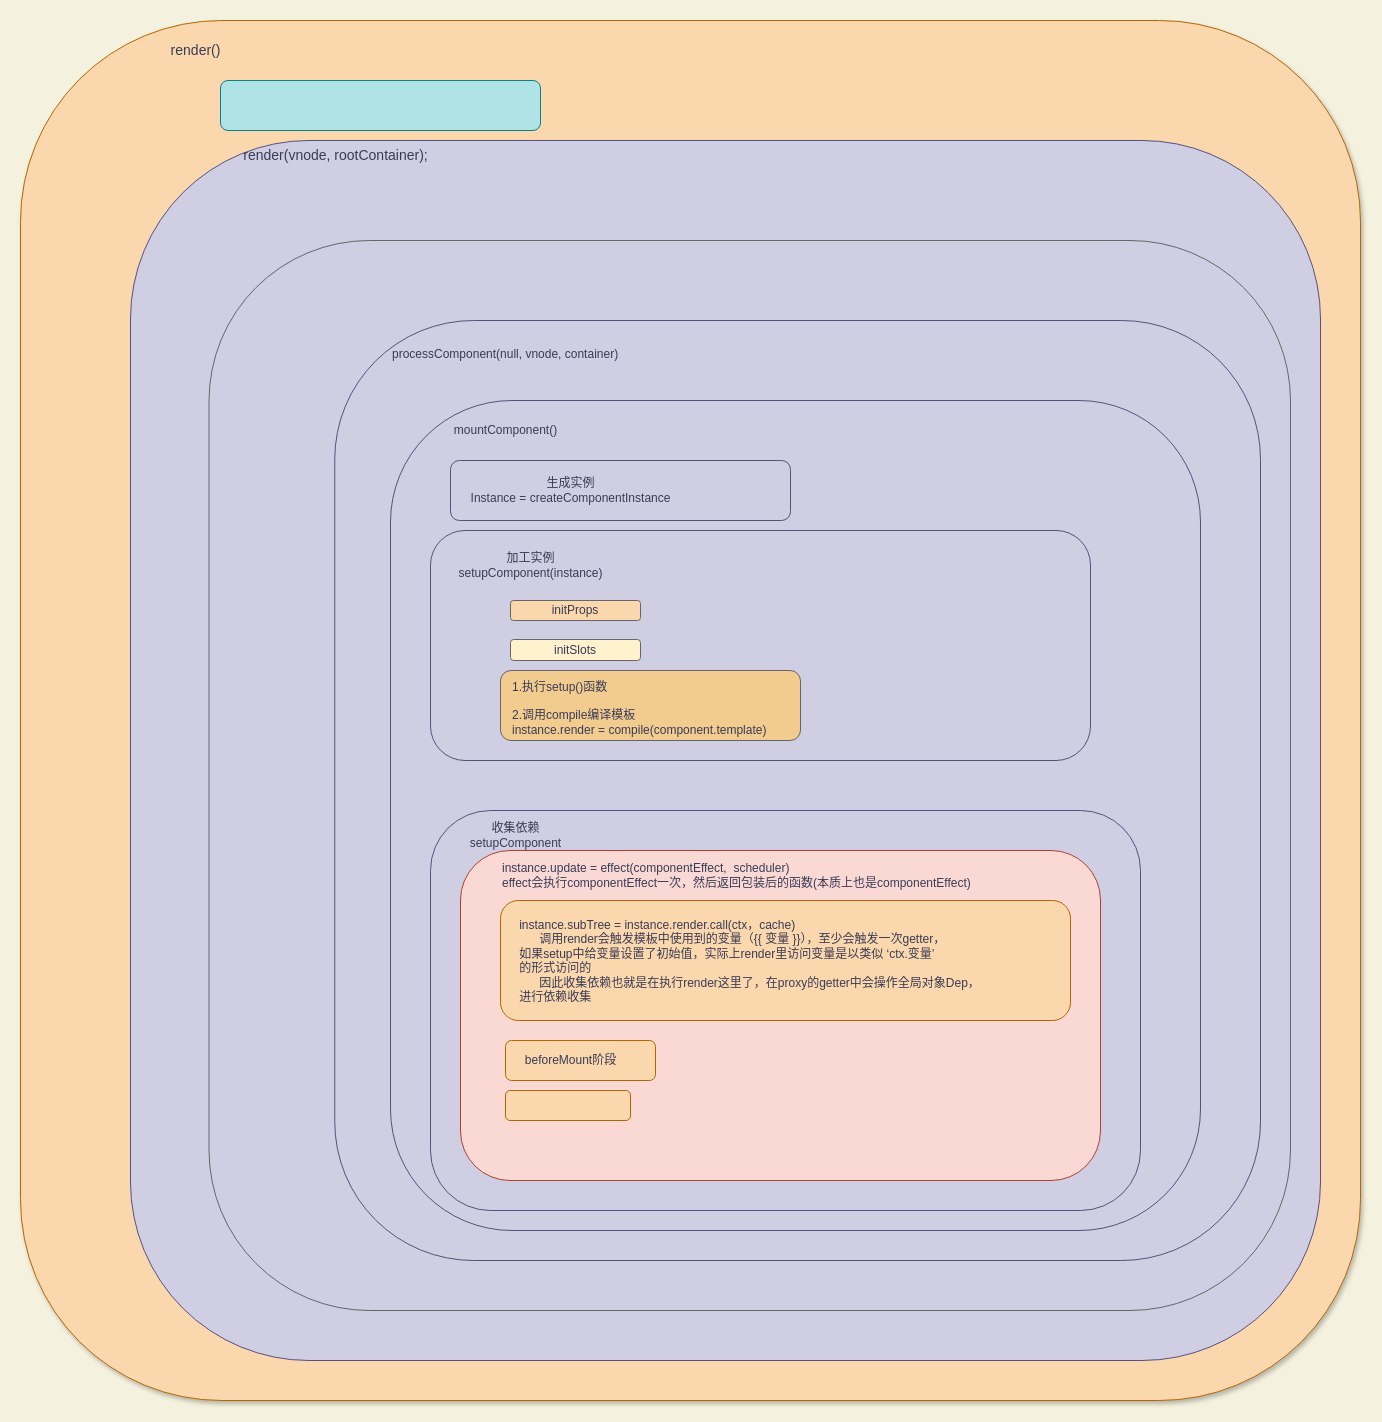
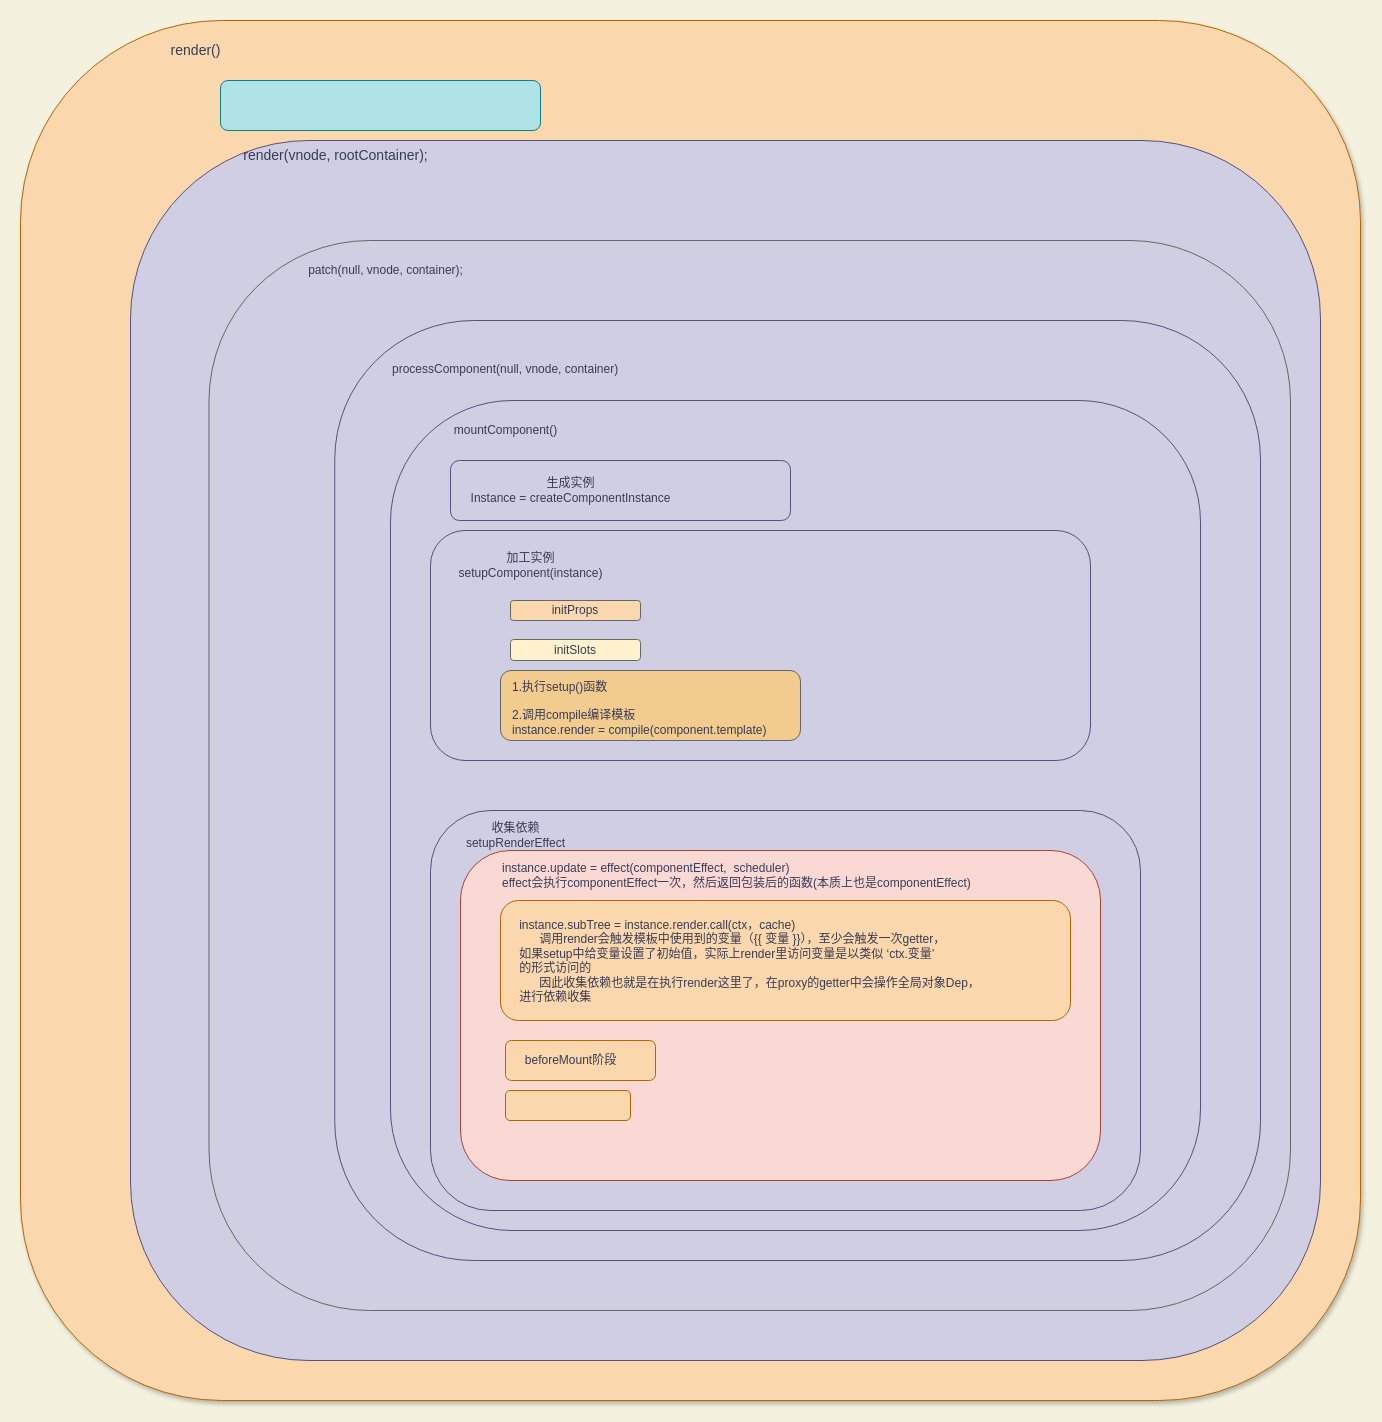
+ <mxCell id="8" value="patch(null, vnode, container);" style="text;html=1;align=center;verticalAlign=middle;resizable=0;points=[];autosize=1;strokeColor=none;fontColor=#393C56;" parent="1" vertex="1"><mxGeometry x="300" y="260" width="170" height="20" as="geometry" /></mxCell>
- <mxCell id="10" value="processComponent&lt;span style=&quot;text-align: center&quot;&gt;(null, vnode, container)&lt;/span&gt;" style="text;whiteSpace=wrap;html=1;fontColor=#393C56;" parent="1" vertex="1"><mxGeometry x="390" y="340" width="250" height="30" as="geometry" /></mxCell>
+ <mxCell id="10" value="processComponent&lt;span style=&quot;text-align: center&quot;&gt;(null, vnode, container)&lt;/span&gt;" style="text;whiteSpace=wrap;html=1;fontColor=#393C56;" parent="1" vertex="1"><mxGeometry x="390" y="355" width="250" height="30" as="geometry" /></mxCell>
- <mxCell id="22" value="收集依赖&lt;br&gt;setupComponent" style="text;html=1;align=center;verticalAlign=middle;resizable=0;points=[];autosize=1;strokeColor=none;fontColor=#393C56;" parent="1" vertex="1"><mxGeometry x="460" y="820" width="110" height="30" as="geometry" /></mxCell>
+ <mxCell id="22" value="收集依赖&lt;br&gt;setupRenderEffect" style="text;html=1;align=center;verticalAlign=middle;resizable=0;points=[];autosize=1;strokeColor=none;fontColor=#393C56;" parent="1" vertex="1"><mxGeometry x="460" y="820" width="110" height="30" as="geometry" /></mxCell>
